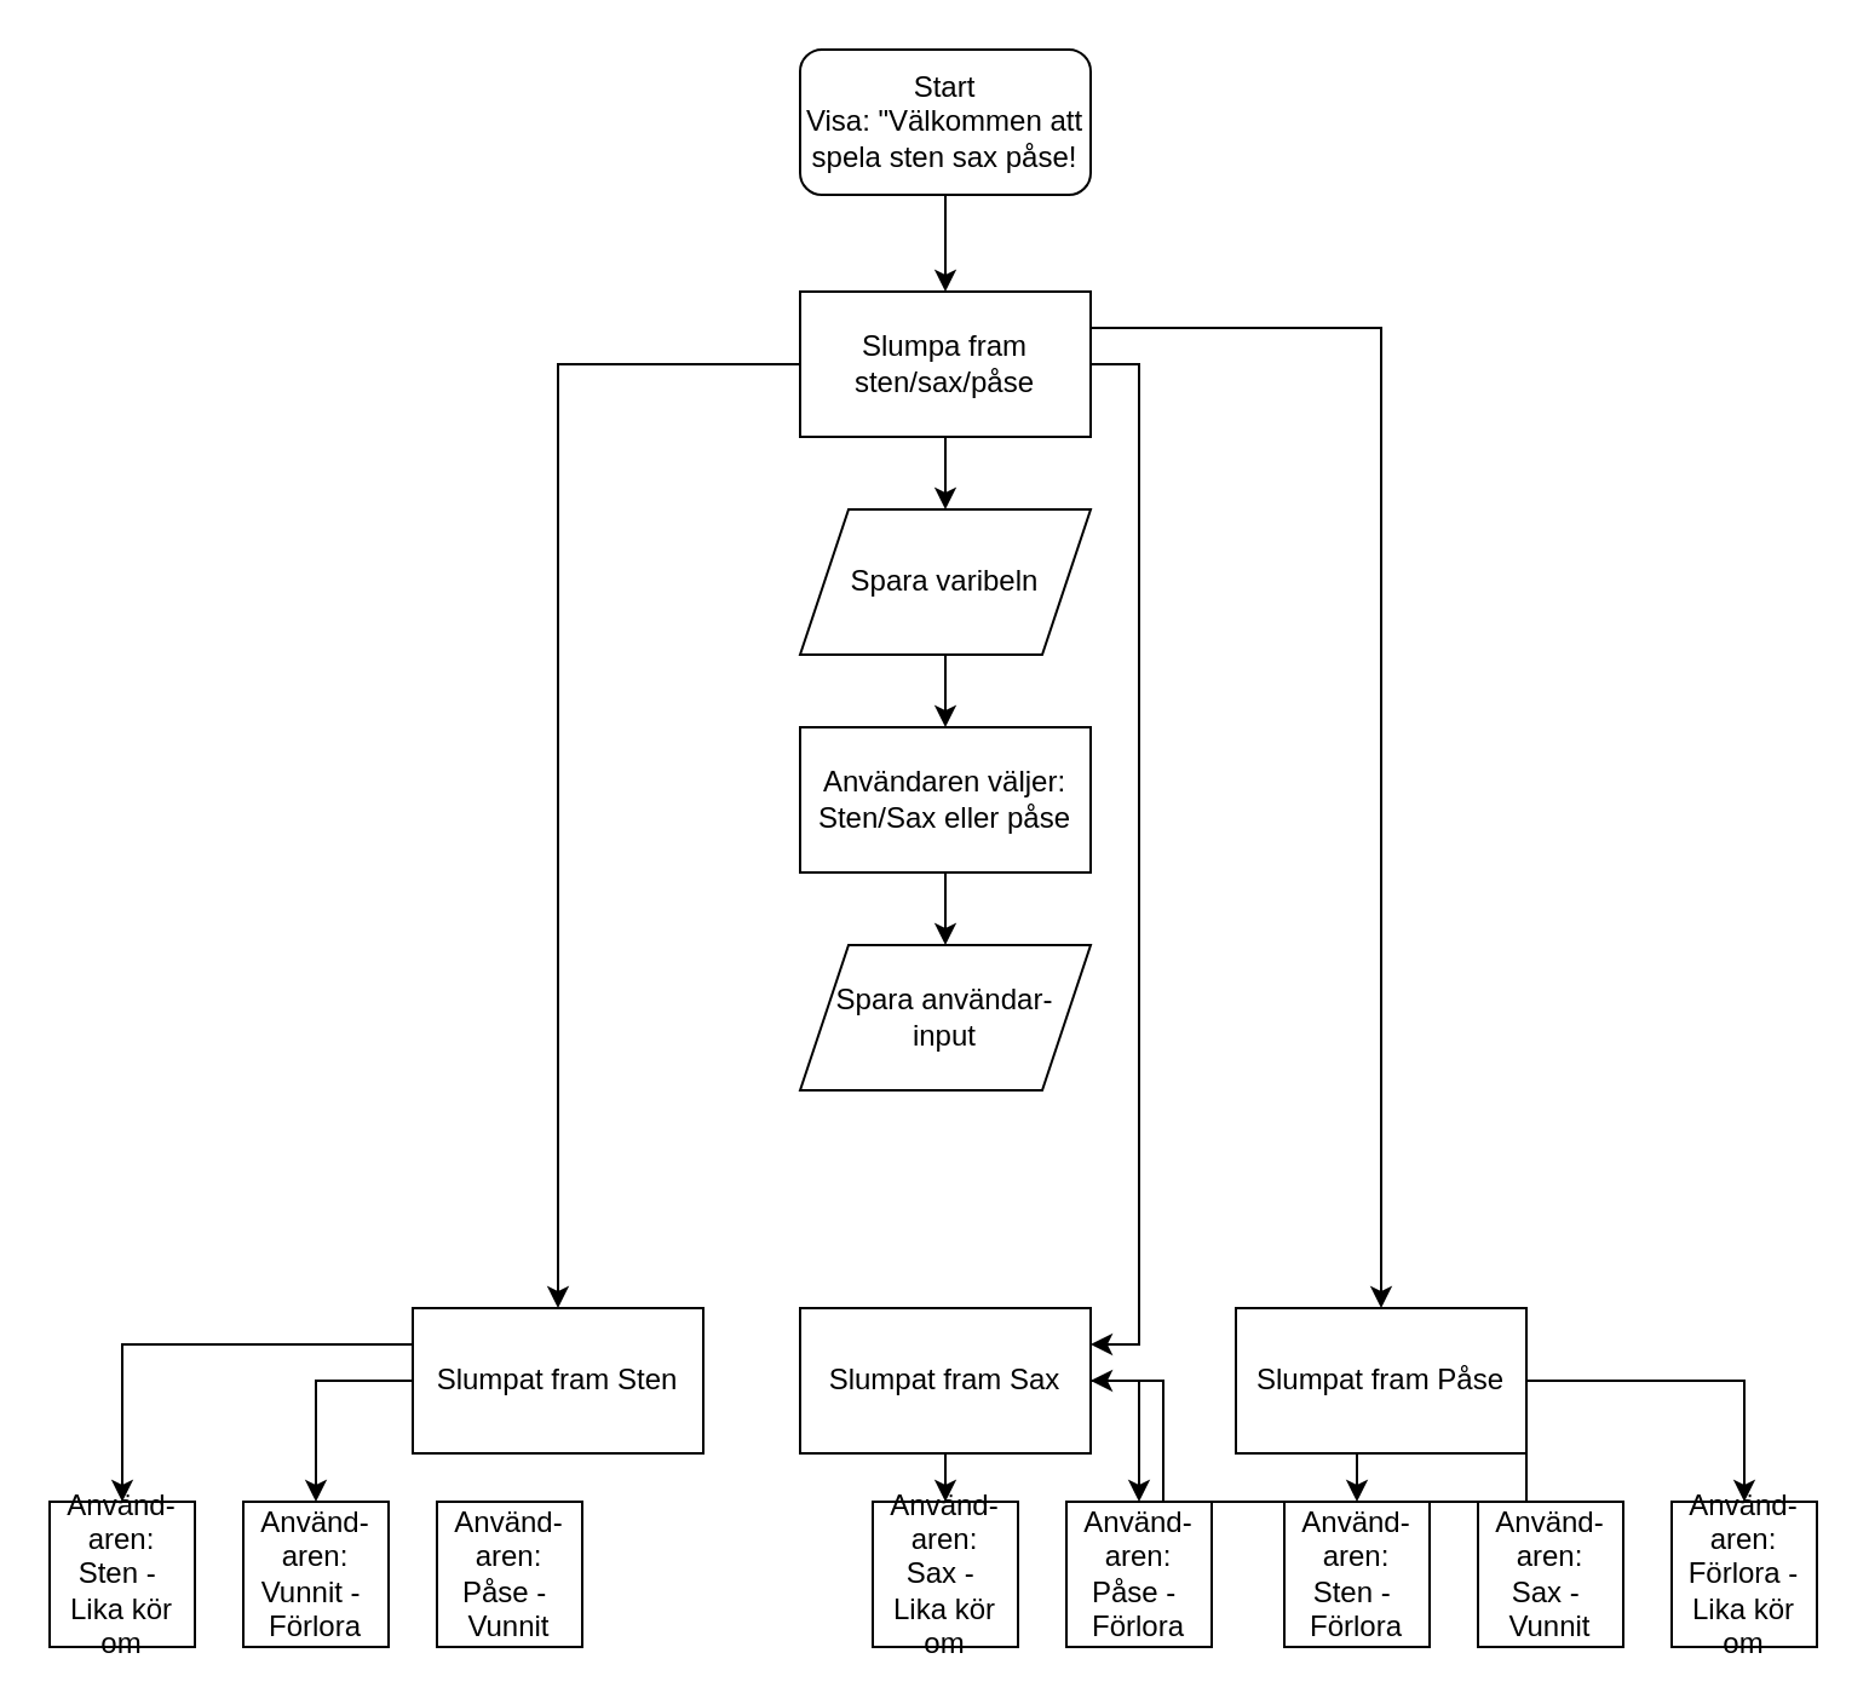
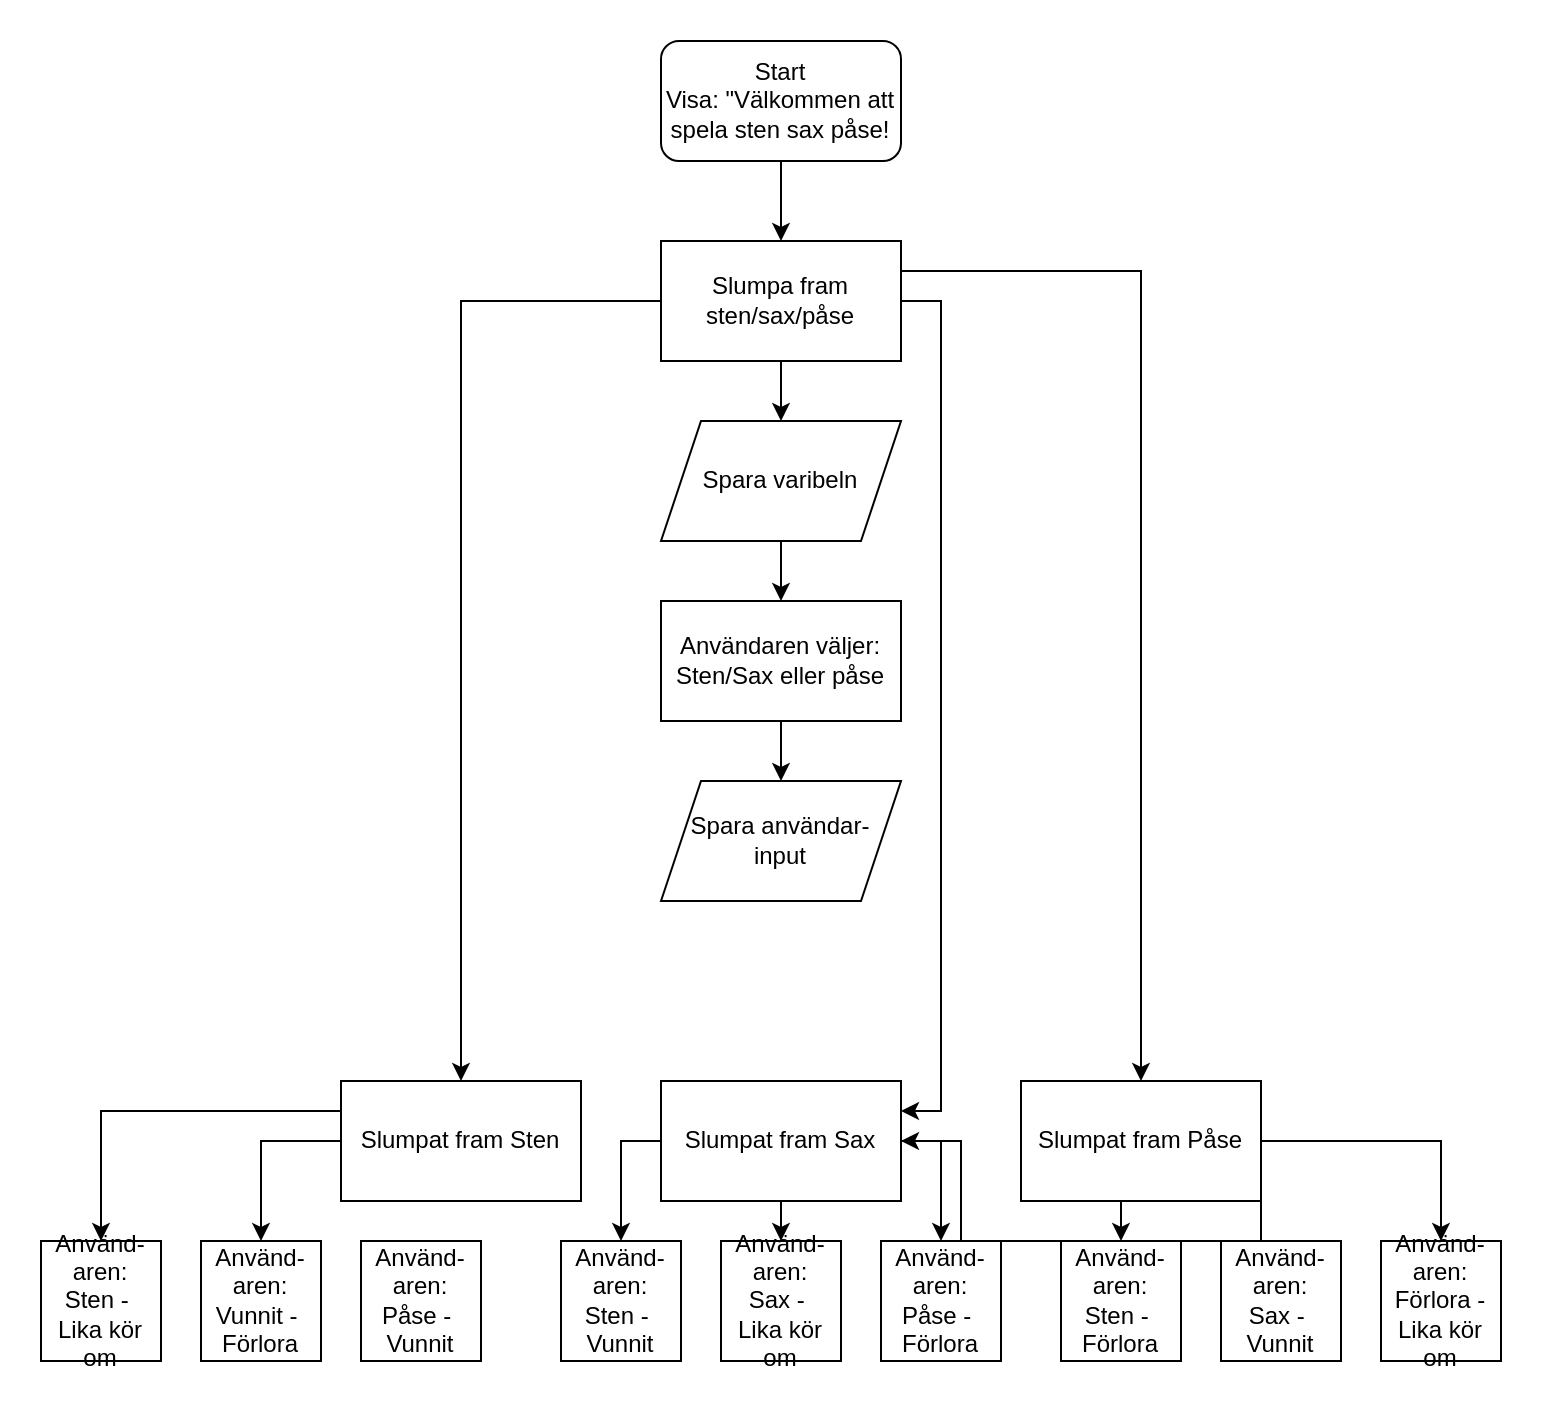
+ <mxCell id="14" style="edgeStyle=orthogonalEdgeStyle;rounded=0;orthogonalLoop=1;jettySize=auto;html=1;exitX=0;exitY=0.5;exitDx=0;exitDy=0;entryX=0.5;entryY=0;entryDx=0;entryDy=0;" edge="1" parent="1" source="17" target="28"><mxGeometry relative="1" as="geometry" /></mxCell>
+ <mxCell id="28" value="&lt;span&gt;Använd-&lt;/span&gt;&lt;br&gt;&lt;span&gt;aren:&lt;/span&gt;&lt;br&gt;&lt;span&gt;Sten -&amp;nbsp;&lt;/span&gt;&lt;br&gt;Vunnit" style="rounded=0;whiteSpace=wrap;html=1;" vertex="1" parent="1"><mxGeometry x="280" y="620" width="60" height="60" as="geometry" /></mxCell>
